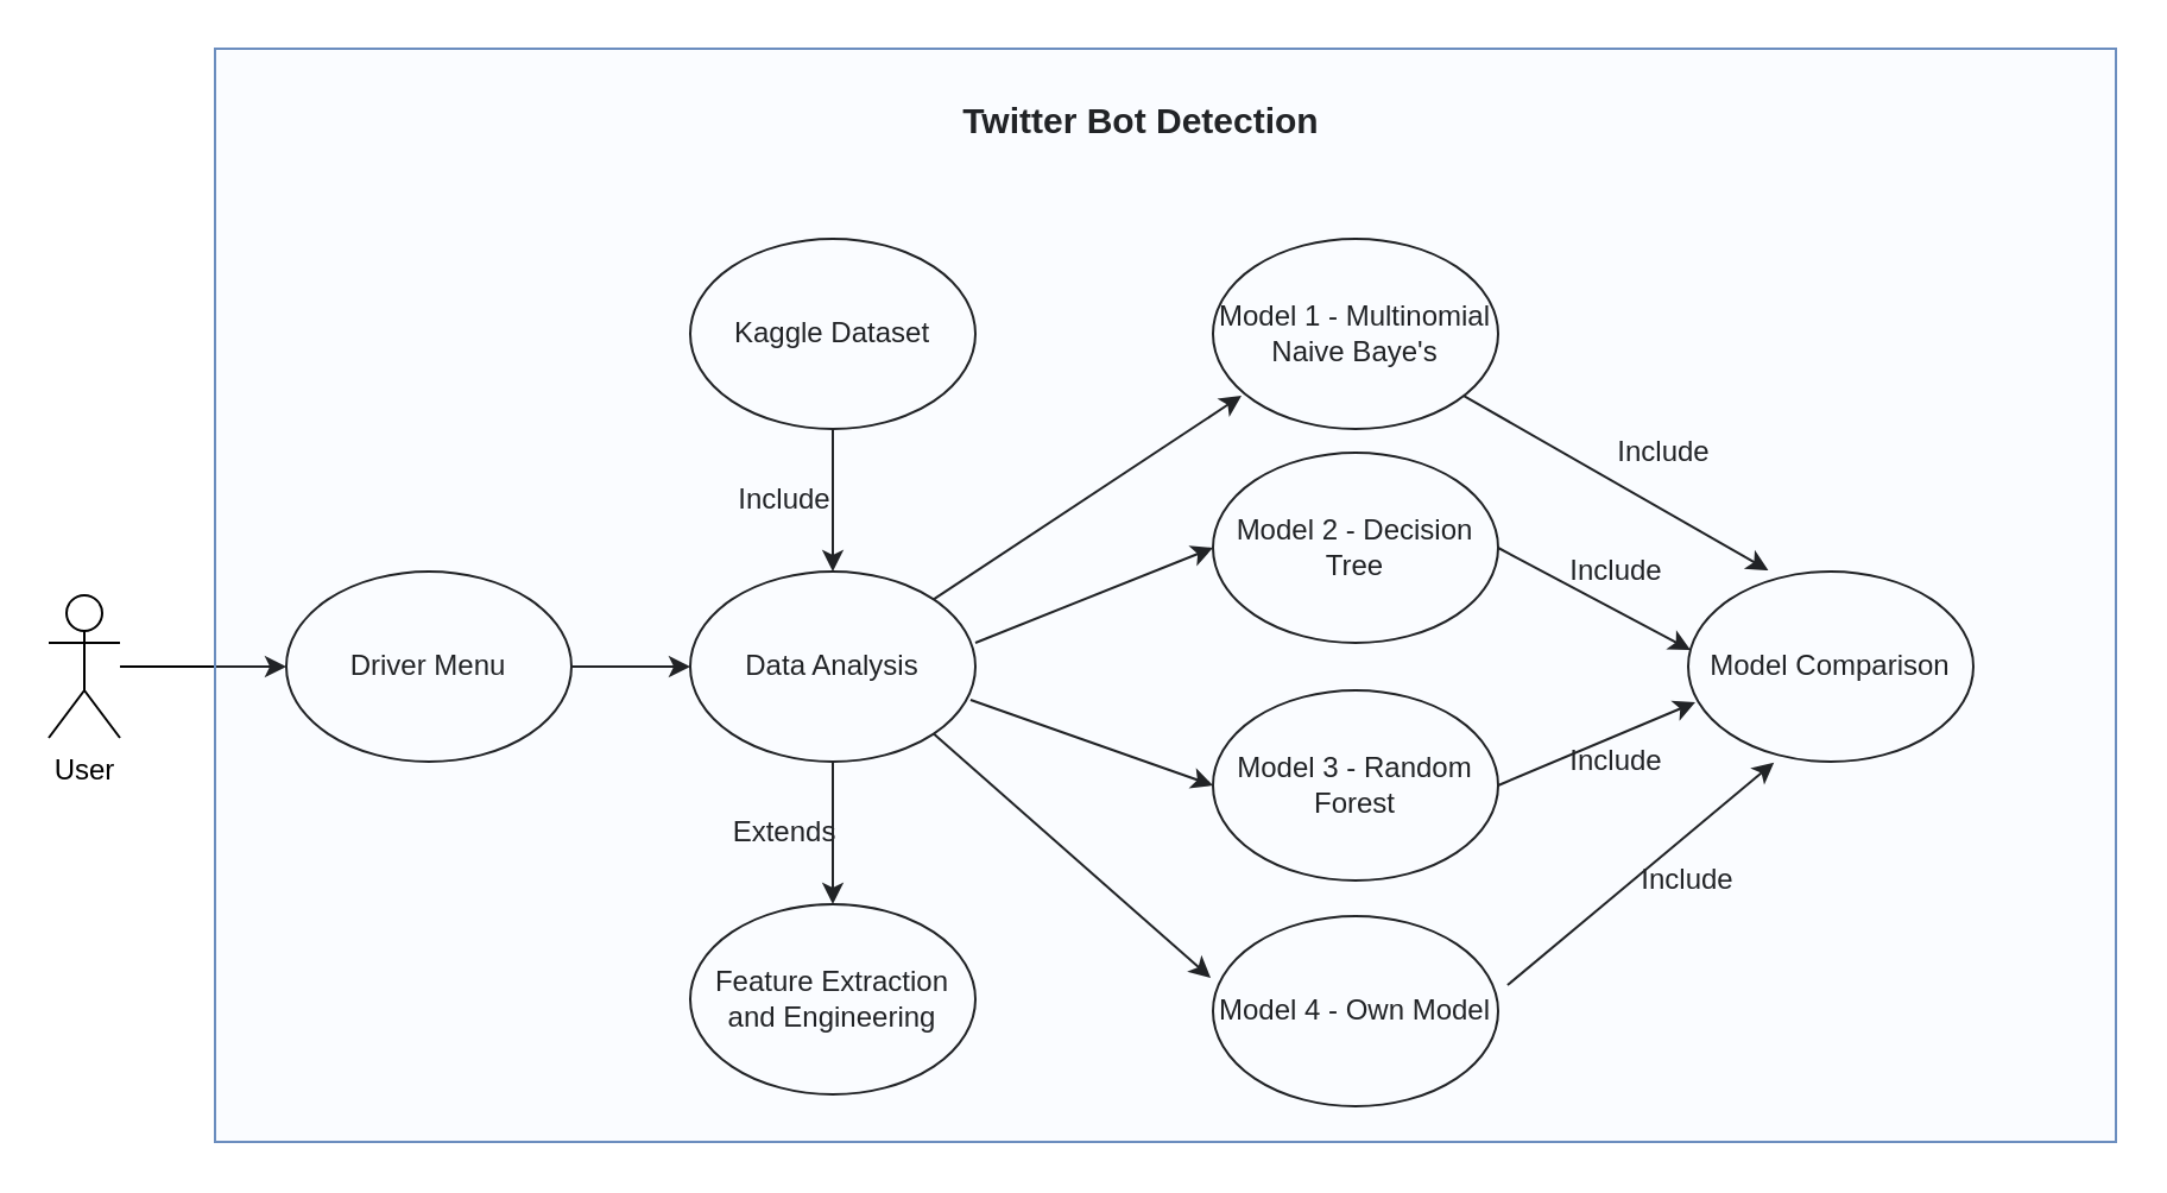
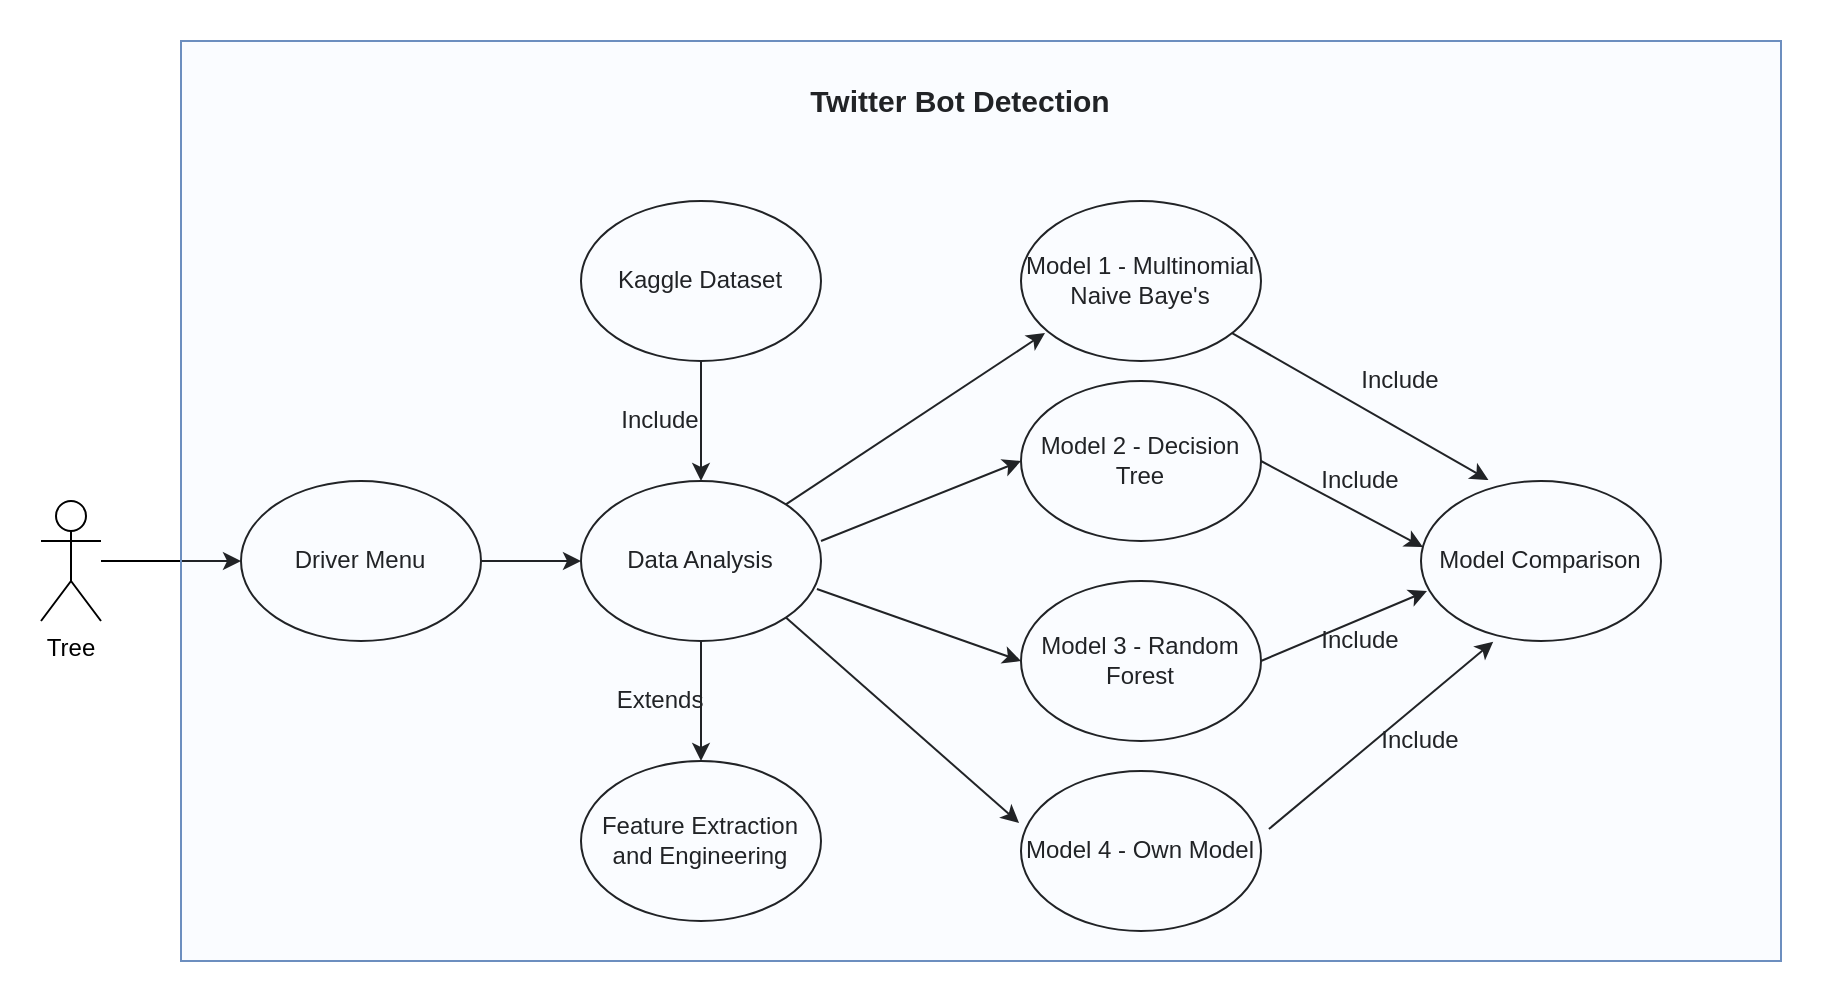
- <mxCell id="11" value="User" style="shape=umlActor;verticalLabelPosition=bottom;labelBackgroundColor=#ffffff;verticalAlign=top;html=1;outlineConnect=0;" vertex="1" parent="1"><mxGeometry x="20" y="250" width="30" height="60" as="geometry" /></mxCell>
+ <mxCell id="11" value="Tree" style="shape=umlActor;verticalLabelPosition=bottom;labelBackgroundColor=#ffffff;verticalAlign=top;html=1;outlineConnect=0;" vertex="1" parent="1"><mxGeometry x="20" y="250" width="30" height="60" as="geometry" /></mxCell>
